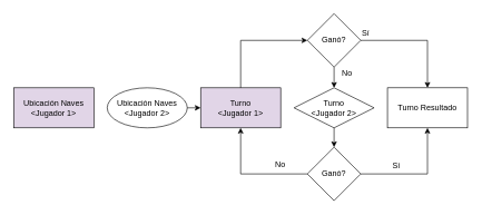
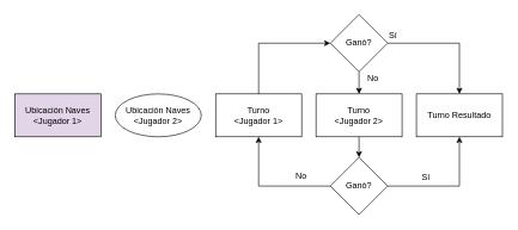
- <mxCell id="8" value="" style="endArrow=classic;html=1;entryX=0;entryY=0.5;entryDx=0;entryDy=0;exitX=1;exitY=0.5;exitDx=0;exitDy=0;" edge="1" parent="1" source="3" target="4"><mxGeometry width="50" height="50" relative="1" as="geometry"><mxPoint x="230" y="260" as="sourcePoint" /><mxPoint x="280" y="210" as="targetPoint" /></mxGeometry></mxCell>
- <mxCell id="4" value="&lt;div&gt;Turno&lt;/div&gt;&lt;div&gt;&amp;lt;Jugador 1&amp;gt;&lt;br&gt;&lt;/div&gt;" style="rounded=0;whiteSpace=wrap;html=1;fillColor=#e1d5e7;" vertex="1" parent="1"><mxGeometry x="300" y="131" width="120" height="60" as="geometry" /></mxCell>
+ <mxCell id="4" value="&lt;div&gt;Turno&lt;/div&gt;&lt;div&gt;&amp;lt;Jugador 1&amp;gt;&lt;br&gt;&lt;/div&gt;" style="rounded=0;whiteSpace=wrap;html=1;" vertex="1" parent="1"><mxGeometry x="300" y="131" width="120" height="60" as="geometry" /></mxCell>
- <mxCell id="5" value="&lt;div&gt;Turno&lt;/div&gt;&lt;div&gt;&amp;lt;Jugador 2&amp;gt;&lt;br&gt;&lt;/div&gt;" style="rhombus;whiteSpace=wrap;html=1;" vertex="1" parent="1"><mxGeometry x="440" y="131" width="120" height="60" as="geometry" /></mxCell>
+ <mxCell id="5" value="&lt;div&gt;Turno&lt;/div&gt;&lt;div&gt;&amp;lt;Jugador 2&amp;gt;&lt;br&gt;&lt;/div&gt;" style="rounded=0;whiteSpace=wrap;html=1;" vertex="1" parent="1"><mxGeometry x="440" y="131" width="120" height="60" as="geometry" /></mxCell>
